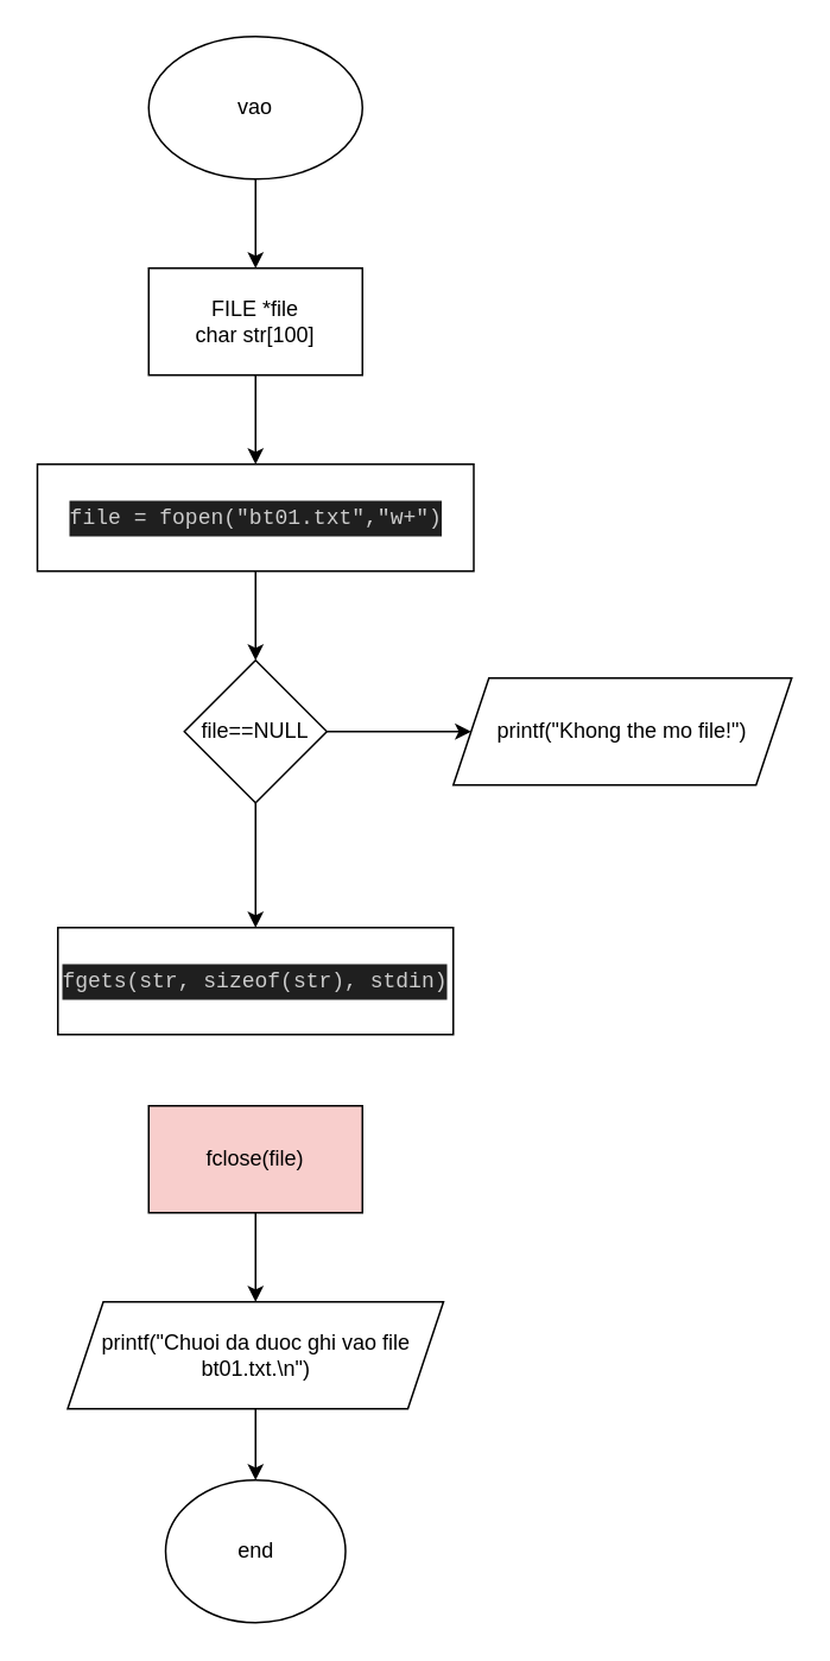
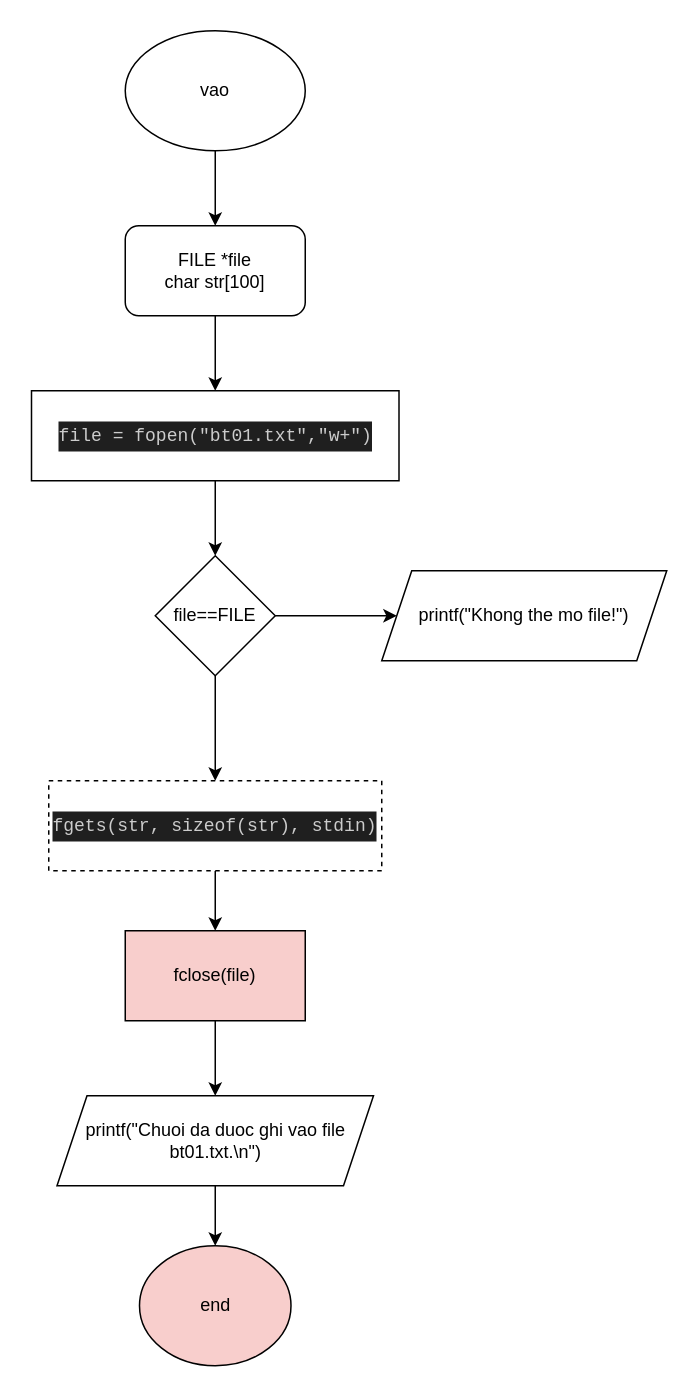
- <mxCell id="16" value="FILE *file&lt;br&gt;char str[100]" style="rounded=0;whiteSpace=wrap;html=1;" parent="1" vertex="1"><mxGeometry x="83" y="150" width="120" height="60" as="geometry" /></mxCell>
+ <mxCell id="16" value="FILE *file&lt;br&gt;char str[100]" style="whiteSpace=wrap;html=1;rounded=1;" parent="1" vertex="1"><mxGeometry x="83" y="150" width="120" height="60" as="geometry" /></mxCell>
- <mxCell id="9" value="file==NULL" style="rhombus;whiteSpace=wrap;html=1;rounded=0;" parent="1" vertex="1"><mxGeometry x="103" y="370" width="80" height="80" as="geometry" /></mxCell>
+ <mxCell id="9" value="file==FILE" style="rhombus;whiteSpace=wrap;html=1;rounded=0;" parent="1" vertex="1"><mxGeometry x="103" y="370" width="80" height="80" as="geometry" /></mxCell>
- <mxCell id="12" value="&lt;div style=&quot;background-color: rgb(31, 31, 31); line-height: 19px;&quot;&gt;&lt;div style=&quot;line-height: 19px;&quot;&gt;&lt;font face=&quot;Consolas, Courier New, monospace&quot; color=&quot;#cccccc&quot;&gt;fgets(str, sizeof(str), stdin)&lt;/font&gt;&lt;br&gt;&lt;/div&gt;&lt;/div&gt;" style="rounded=0;whiteSpace=wrap;html=1;" parent="1" vertex="1"><mxGeometry x="32" y="520" width="222" height="60" as="geometry" /></mxCell>
+ <mxCell id="12" value="&lt;div style=&quot;background-color: rgb(31, 31, 31); line-height: 19px;&quot;&gt;&lt;div style=&quot;line-height: 19px;&quot;&gt;&lt;font face=&quot;Consolas, Courier New, monospace&quot; color=&quot;#cccccc&quot;&gt;fgets(str, sizeof(str), stdin)&lt;/font&gt;&lt;br&gt;&lt;/div&gt;&lt;/div&gt;" style="rounded=0;whiteSpace=wrap;html=1;dashed=1;" parent="1" vertex="1"><mxGeometry x="32" y="520" width="222" height="60" as="geometry" /></mxCell>
+ <mxCell id="11" value="" style="edgeStyle=orthogonalEdgeStyle;rounded=0;orthogonalLoop=1;jettySize=auto;html=1;" parent="1" source="12" target="14" edge="1"><mxGeometry relative="1" as="geometry" /></mxCell>
- <mxCell id="15" value="end" style="ellipse;whiteSpace=wrap;html=1;rounded=0;" parent="1" vertex="1"><mxGeometry x="92.5" y="830" width="101" height="80" as="geometry" /></mxCell>
+ <mxCell id="15" value="end" style="ellipse;whiteSpace=wrap;html=1;rounded=0;fillColor=#f8cecc;" parent="1" vertex="1"><mxGeometry x="92.5" y="830" width="101" height="80" as="geometry" /></mxCell>
